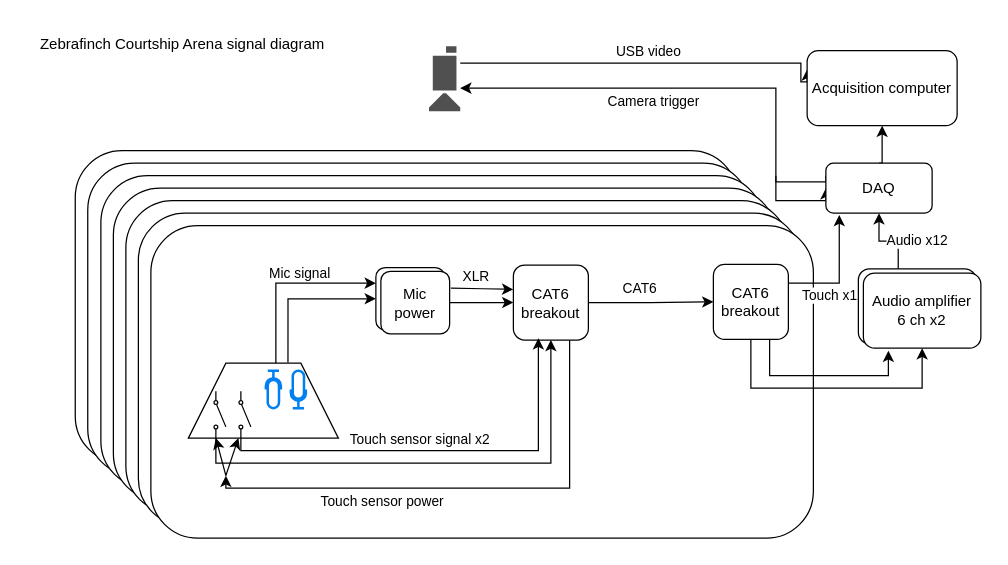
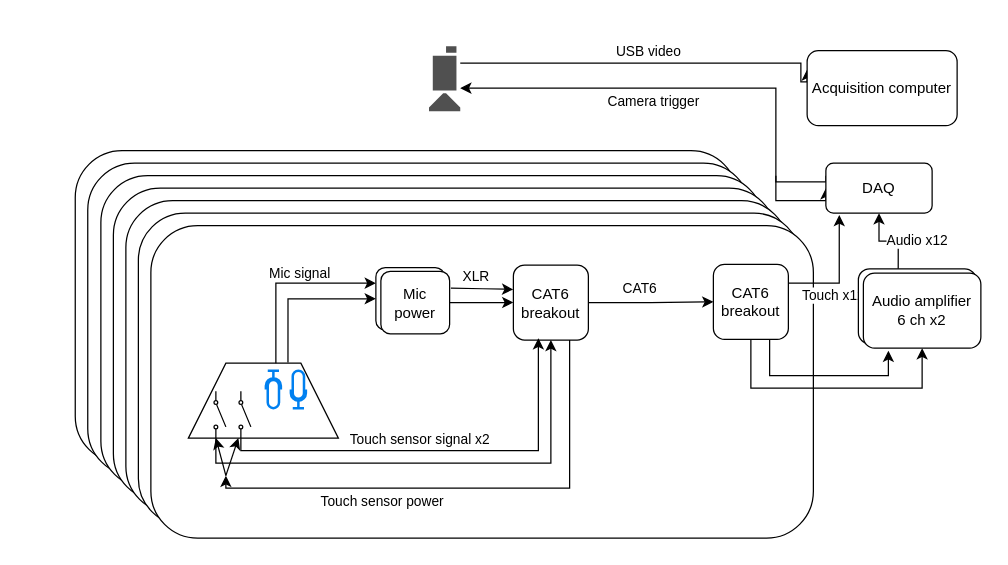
- <mxCell id="51" value="Zebrafinch Courtship Arena signal diagram" style="text;html=1;align=center;verticalAlign=middle;resizable=0;points=[];autosize=1;strokeColor=none;fillColor=none;" vertex="1" parent="1"><mxGeometry x="20" y="20" width="250" height="30" as="geometry" /></mxCell>
- <mxCell id="40" style="edgeStyle=orthogonalEdgeStyle;rounded=0;orthogonalLoop=1;jettySize=auto;html=1;exitX=0.5;exitY=0;exitDx=0;exitDy=0;entryX=0.5;entryY=1;entryDx=0;entryDy=0;" edge="1" parent="1" source="44" target="47"><mxGeometry relative="1" as="geometry" /></mxCell>
